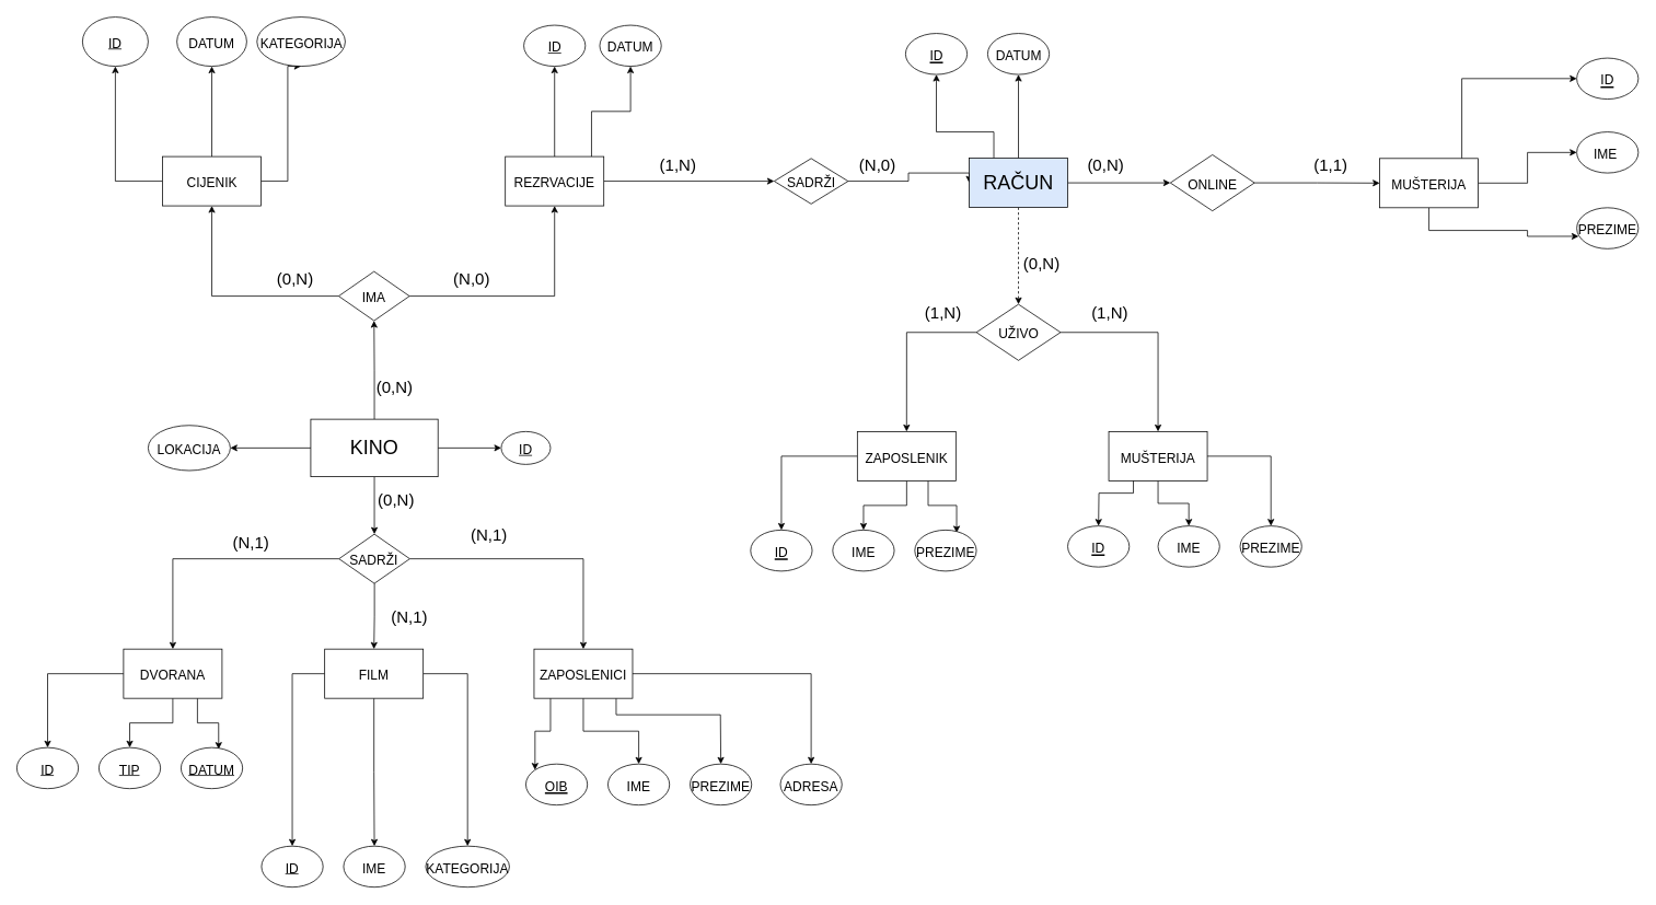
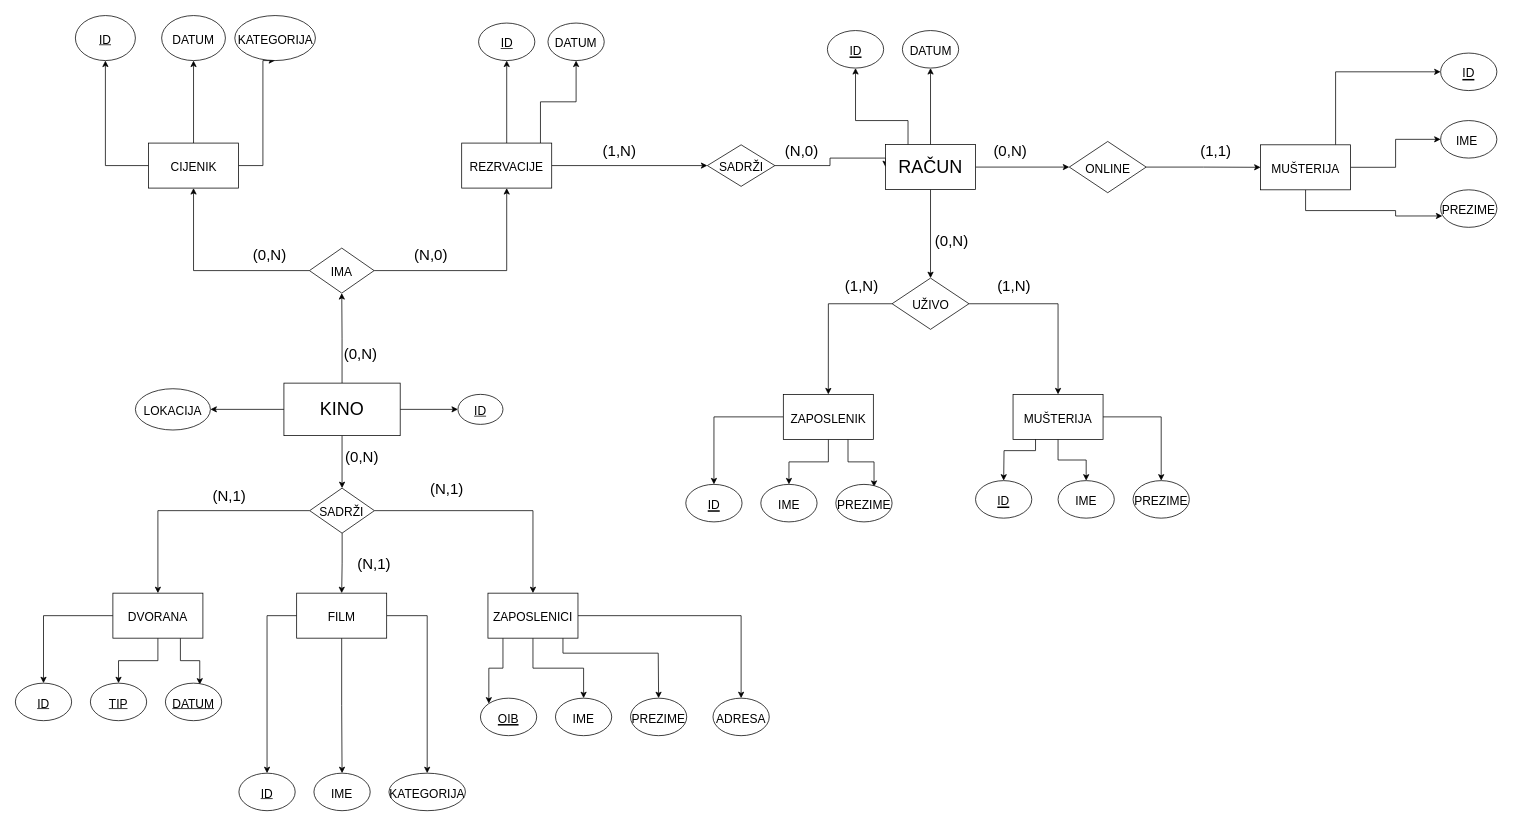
- <mxCell id="58" value="RAČUN" style="rounded=0;whiteSpace=wrap;html=1;fontSize=24;fillColor=#dae8fc;" parent="1" vertex="1"><mxGeometry x="1180" y="192" width="120" height="60" as="geometry" /></mxCell>
+ <mxCell id="58" value="RAČUN" style="rounded=0;whiteSpace=wrap;html=1;fontSize=24;" parent="1" vertex="1"><mxGeometry x="1180" y="192" width="120" height="60" as="geometry" /></mxCell>
- <mxCell id="56" style="edgeStyle=orthogonalEdgeStyle;rounded=0;orthogonalLoop=1;jettySize=auto;html=1;entryX=0.5;entryY=0;entryDx=0;entryDy=0;fontSize=24;dashed=1;" parent="1" source="58" target="63" edge="1"><mxGeometry relative="1" as="geometry" /></mxCell>
+ <mxCell id="56" style="edgeStyle=orthogonalEdgeStyle;rounded=0;orthogonalLoop=1;jettySize=auto;html=1;entryX=0.5;entryY=0;entryDx=0;entryDy=0;fontSize=24;" parent="1" source="58" target="63" edge="1"><mxGeometry relative="1" as="geometry" /></mxCell>
